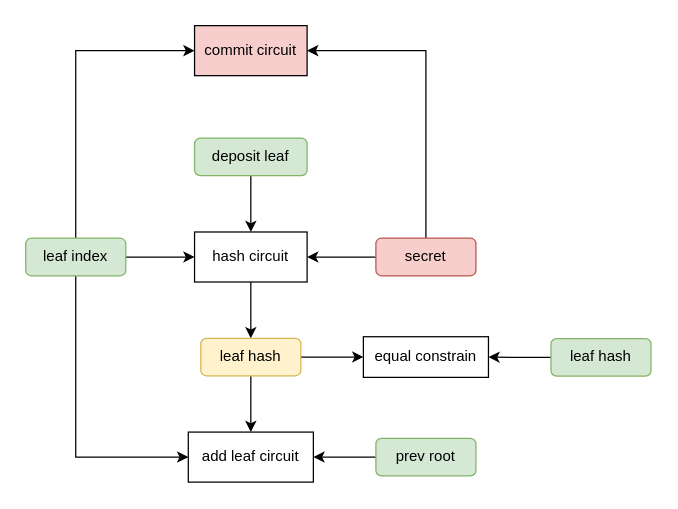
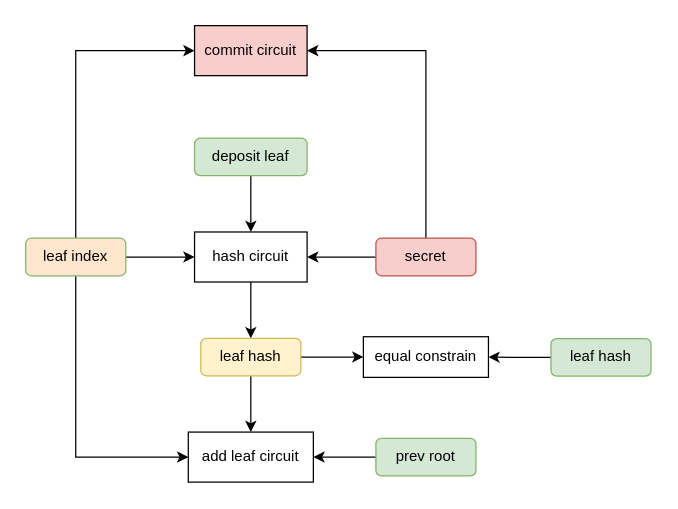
- <mxCell id="6" value="leaf index" style="rounded=1;whiteSpace=wrap;html=1;fontFamily=Helvetica;fillColor=#d5e8d4;strokeColor=#82b366;" parent="1" vertex="1"><mxGeometry x="20" y="190" width="80" height="30" as="geometry" /></mxCell>
+ <mxCell id="6" value="leaf index" style="rounded=1;whiteSpace=wrap;html=1;fontFamily=Helvetica;fillColor=#ffe6cc;strokeColor=#82b366;" parent="1" vertex="1"><mxGeometry x="20" y="190" width="80" height="30" as="geometry" /></mxCell>
